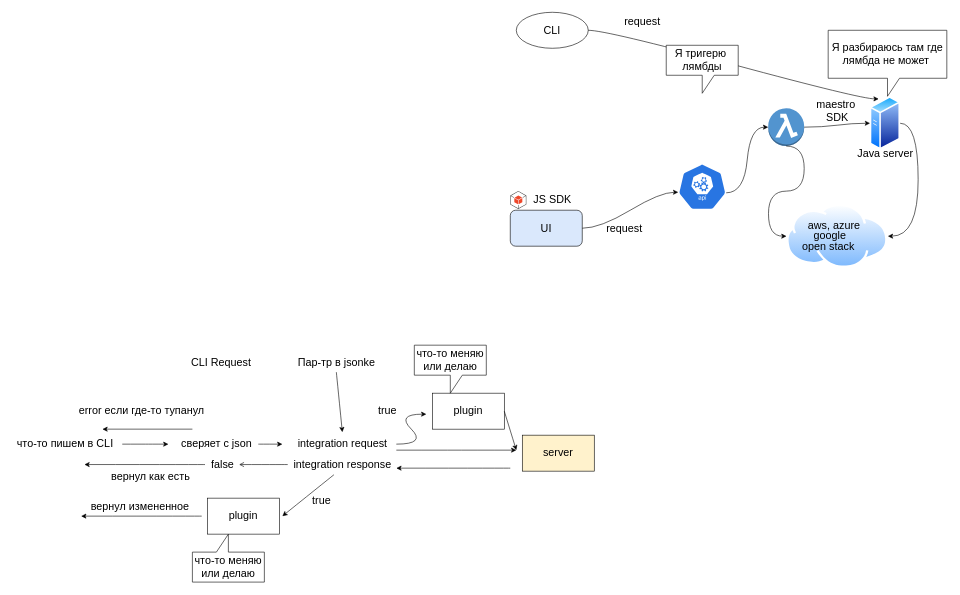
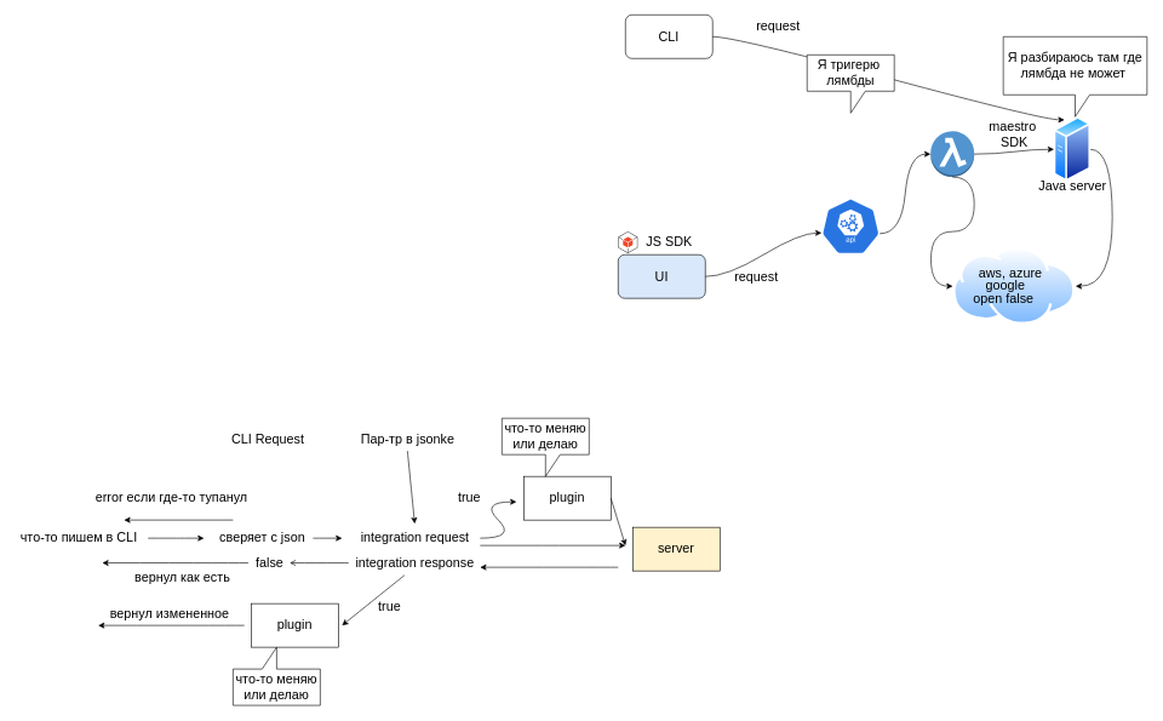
- <mxCell id="2" value="&lt;font style=&quot;font-size: 18px&quot;&gt;CLI&lt;/font&gt;" style="ellipse;whiteSpace=wrap;html=1;" parent="1" vertex="1"><mxGeometry x="860" y="20" width="120" height="60" as="geometry" /></mxCell>
+ <mxCell id="2" value="&lt;font style=&quot;font-size: 18px&quot;&gt;CLI&lt;/font&gt;" style="rounded=1;whiteSpace=wrap;html=1;" parent="1" vertex="1"><mxGeometry x="860" y="20" width="120" height="60" as="geometry" /></mxCell>
- <mxCell id="22" value="open stack" style="text;html=1;align=center;verticalAlign=middle;resizable=0;points=[];autosize=1;strokeColor=none;fillColor=none;fontSize=18;" parent="1" vertex="1"><mxGeometry x="1330" y="395" width="100" height="30" as="geometry" /></mxCell>
+ <mxCell id="22" value="open false" style="text;html=1;align=center;verticalAlign=middle;resizable=0;points=[];autosize=1;strokeColor=none;fillColor=none;fontSize=18;" parent="1" vertex="1"><mxGeometry x="1330" y="395" width="100" height="30" as="geometry" /></mxCell>
